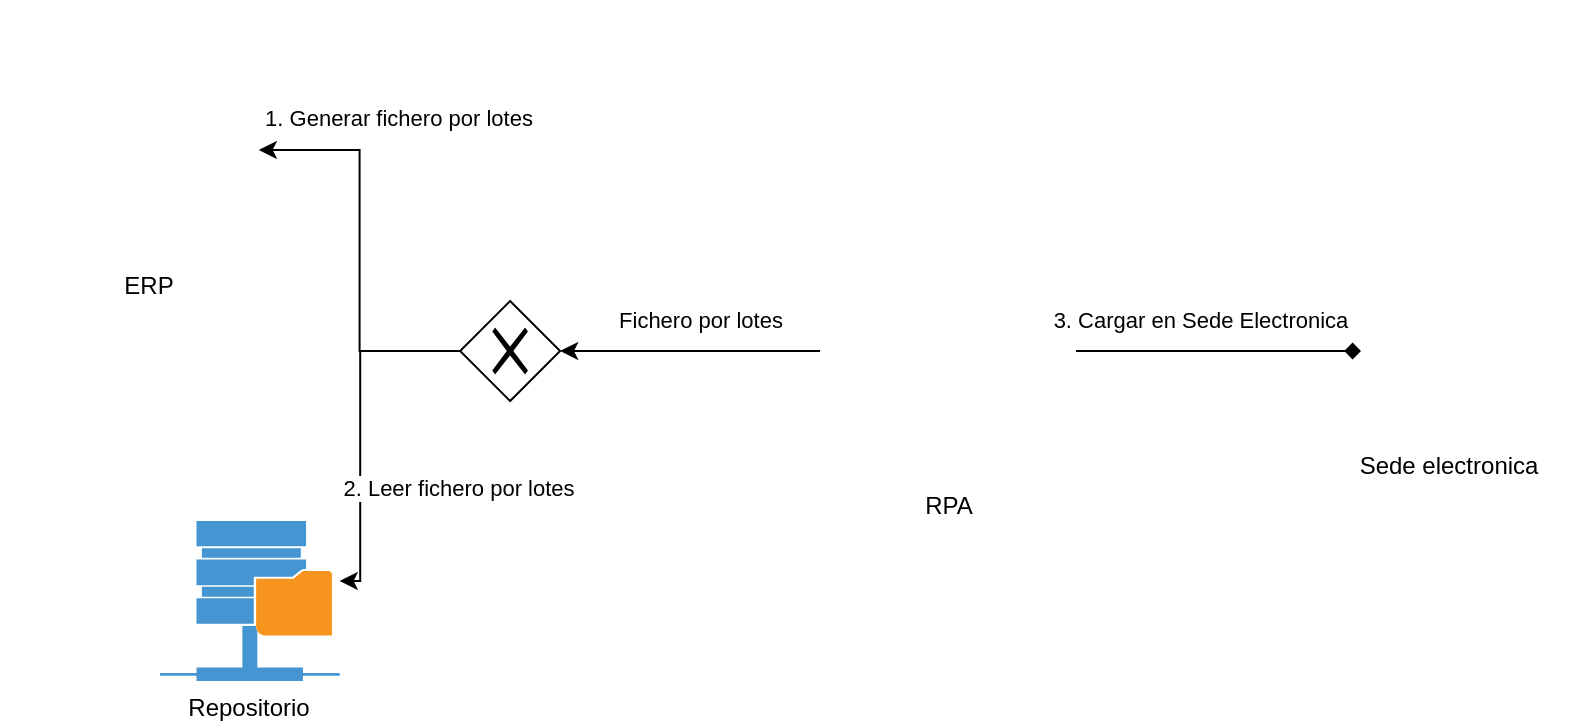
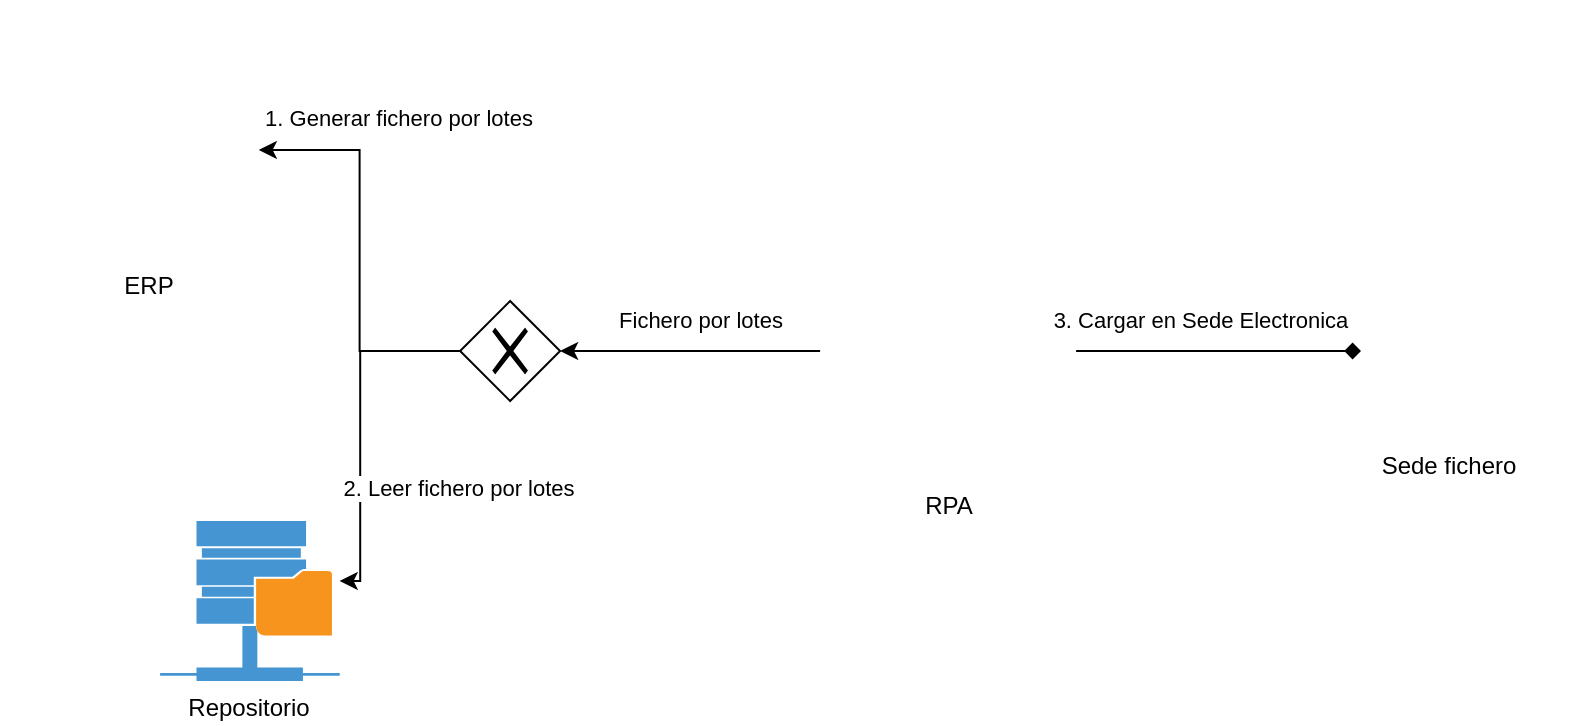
- <mxCell id="7" value="&lt;div&gt;Sede electronica&lt;/div&gt;" style="shape=image;html=1;verticalAlign=top;verticalLabelPosition=bottom;labelBackgroundColor=#ffffff;imageAspect=0;aspect=fixed;image=https://cdn1.iconfinder.com/data/icons/logotypes/32/chrome-128.png" parent="1" vertex="1"><mxGeometry x="680" y="131" width="88" height="88" as="geometry" /></mxCell>
+ <mxCell id="7" value="&lt;div&gt;Sede fichero&lt;/div&gt;" style="shape=image;html=1;verticalAlign=top;verticalLabelPosition=bottom;labelBackgroundColor=#ffffff;imageAspect=0;aspect=fixed;image=https://cdn1.iconfinder.com/data/icons/logotypes/32/chrome-128.png" parent="1" vertex="1"><mxGeometry x="680" y="131" width="88" height="88" as="geometry" /></mxCell>
